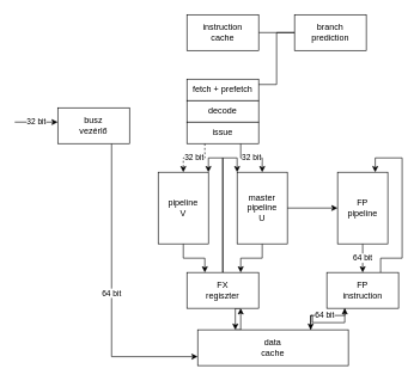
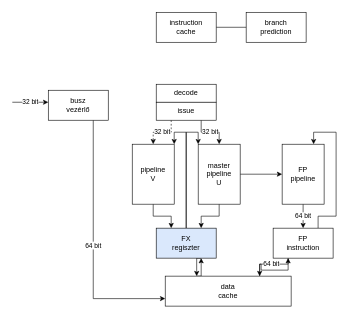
- <mxCell id="3" style="edgeStyle=orthogonalEdgeStyle;rounded=0;orthogonalLoop=1;jettySize=auto;html=1;entryX=1;entryY=0.25;entryDx=0;entryDy=0;endArrow=none;endFill=0;" edge="1" parent="1" source="4" target="2"><mxGeometry relative="1" as="geometry" /></mxCell>
- <mxCell id="2" value="fetch + prefetch" style="rounded=0;whiteSpace=wrap;html=1;" vertex="1" parent="1"><mxGeometry x="260" y="110" width="100" height="30" as="geometry" /></mxCell>
- <mxCell id="21" value="&lt;div&gt;FX&lt;/div&gt;&lt;div&gt;regiszter&lt;br&gt;&lt;/div&gt;" style="rounded=0;whiteSpace=wrap;html=1;" vertex="1" parent="1"><mxGeometry x="260" y="380" width="100" height="50" as="geometry" /></mxCell>
+ <mxCell id="21" value="&lt;div&gt;FX&lt;/div&gt;&lt;div&gt;regiszter&lt;br&gt;&lt;/div&gt;" style="rounded=0;whiteSpace=wrap;html=1;fillColor=#dae8fc;" vertex="1" parent="1"><mxGeometry x="260" y="380" width="100" height="50" as="geometry" /></mxCell>
